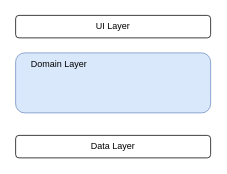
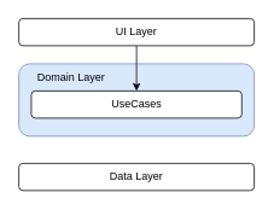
+ <mxCell id="3" value="" style="edgeStyle=orthogonalEdgeStyle;rounded=0;orthogonalLoop=1;jettySize=auto;html=1;entryX=0.5;entryY=0;entryDx=0;entryDy=0;" edge="1" parent="1" source="4" target="6"><mxGeometry relative="1" as="geometry" /></mxCell>
+ <mxCell id="6" value="UseCases" style="rounded=1;whiteSpace=wrap;html=1;" vertex="1" parent="1"><mxGeometry x="33.75" y="100" width="232.5" height="30" as="geometry" /></mxCell>
